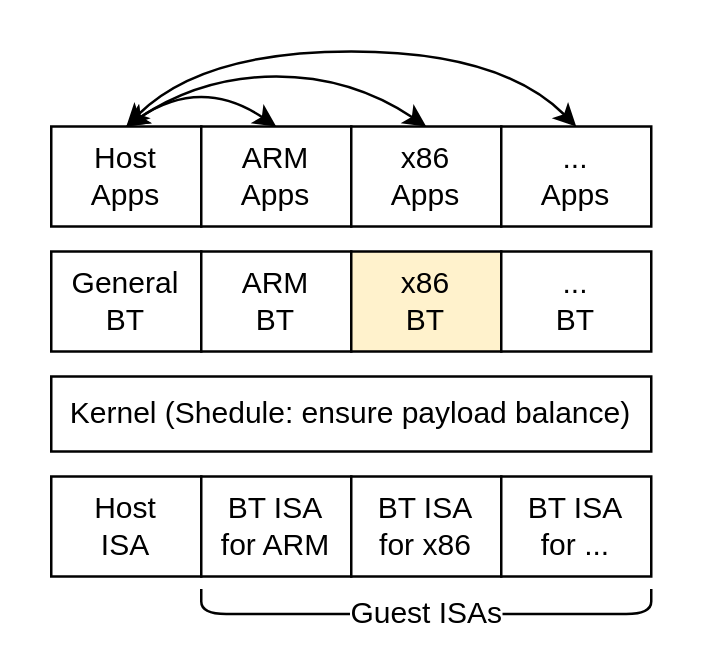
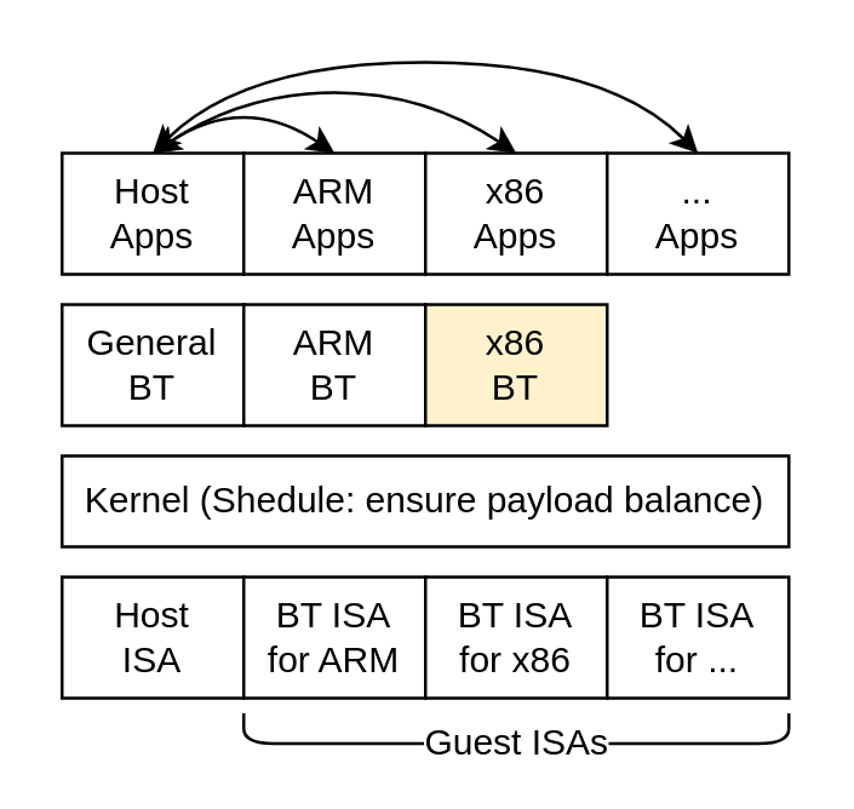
- <mxCell id="17" value="...&lt;br&gt;BT" style="rounded=0;whiteSpace=wrap;html=1;" parent="1" vertex="1"><mxGeometry x="200" y="100" width="60" height="40" as="geometry" /></mxCell>
